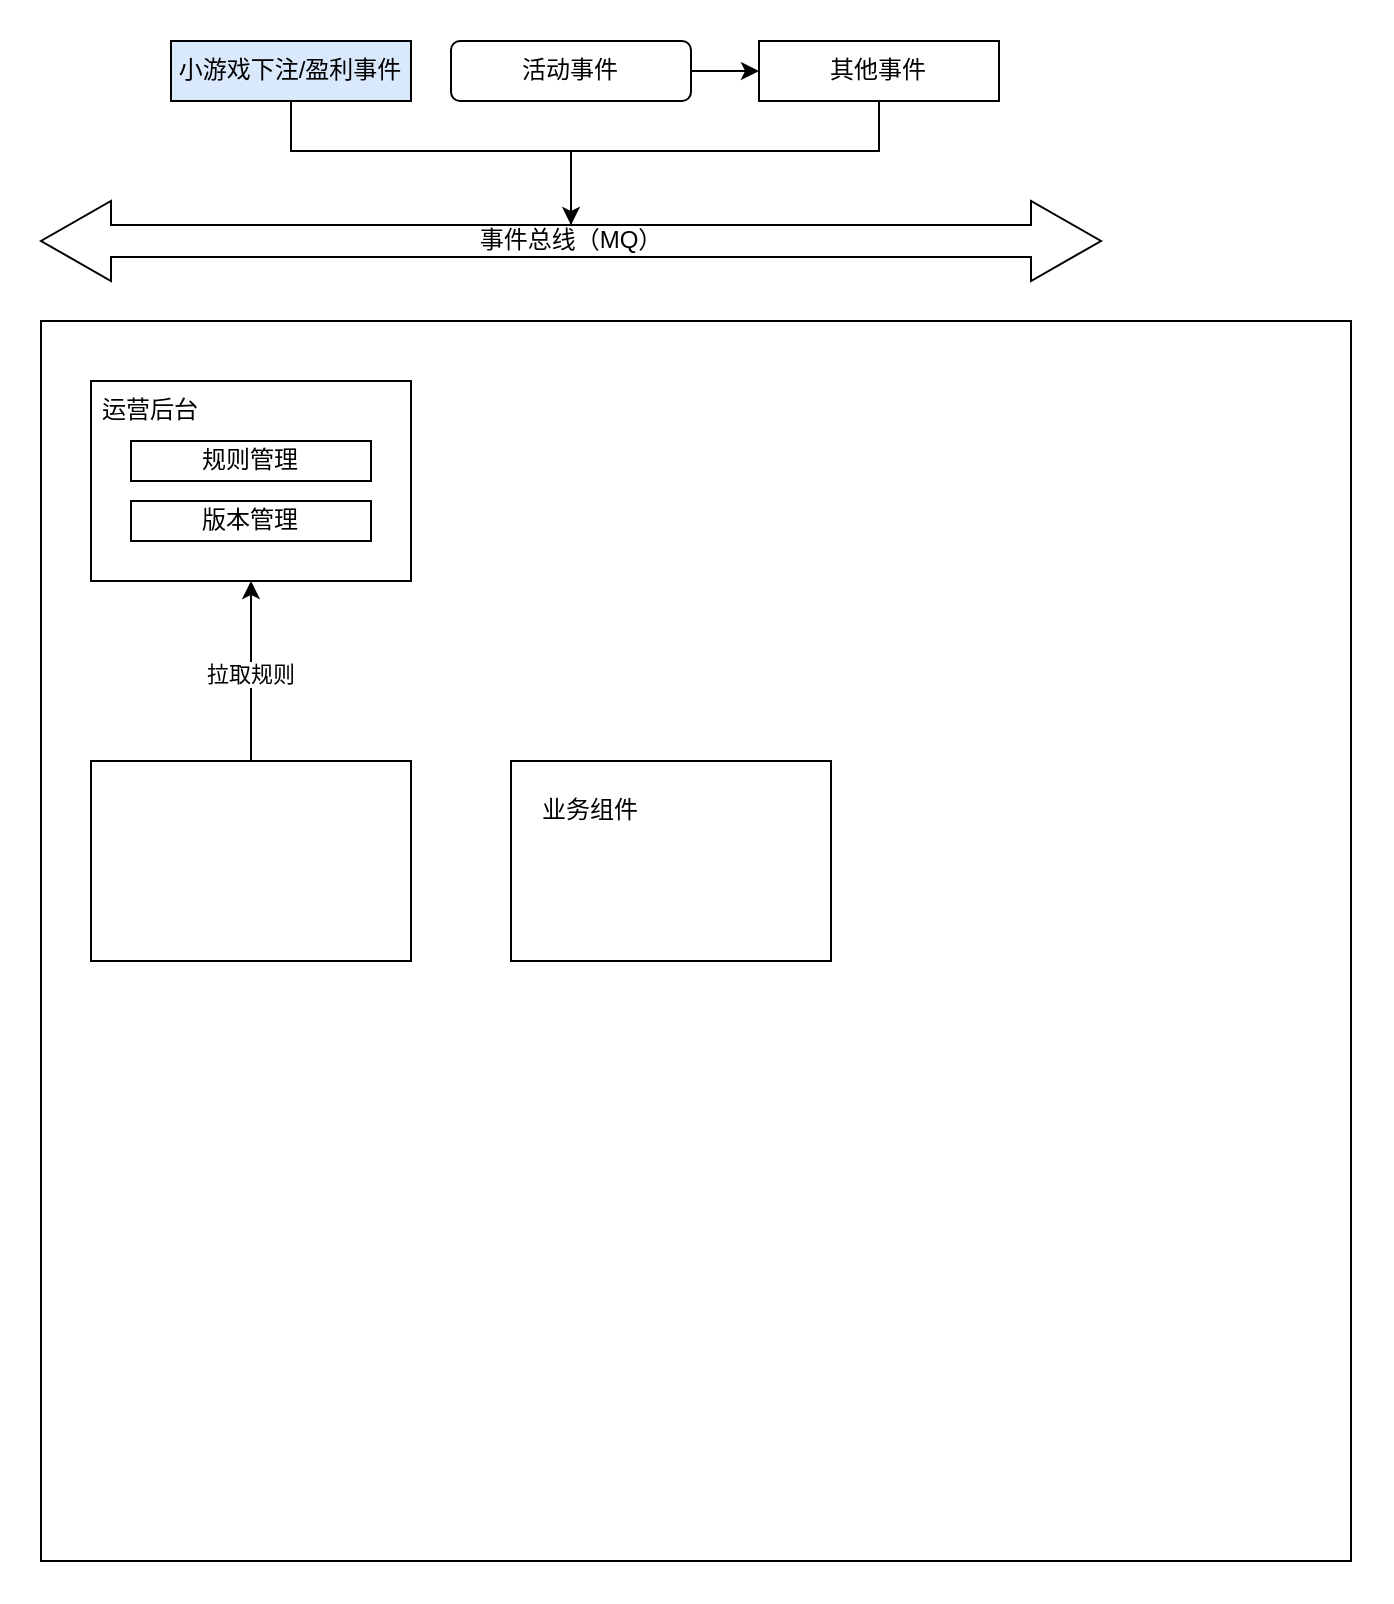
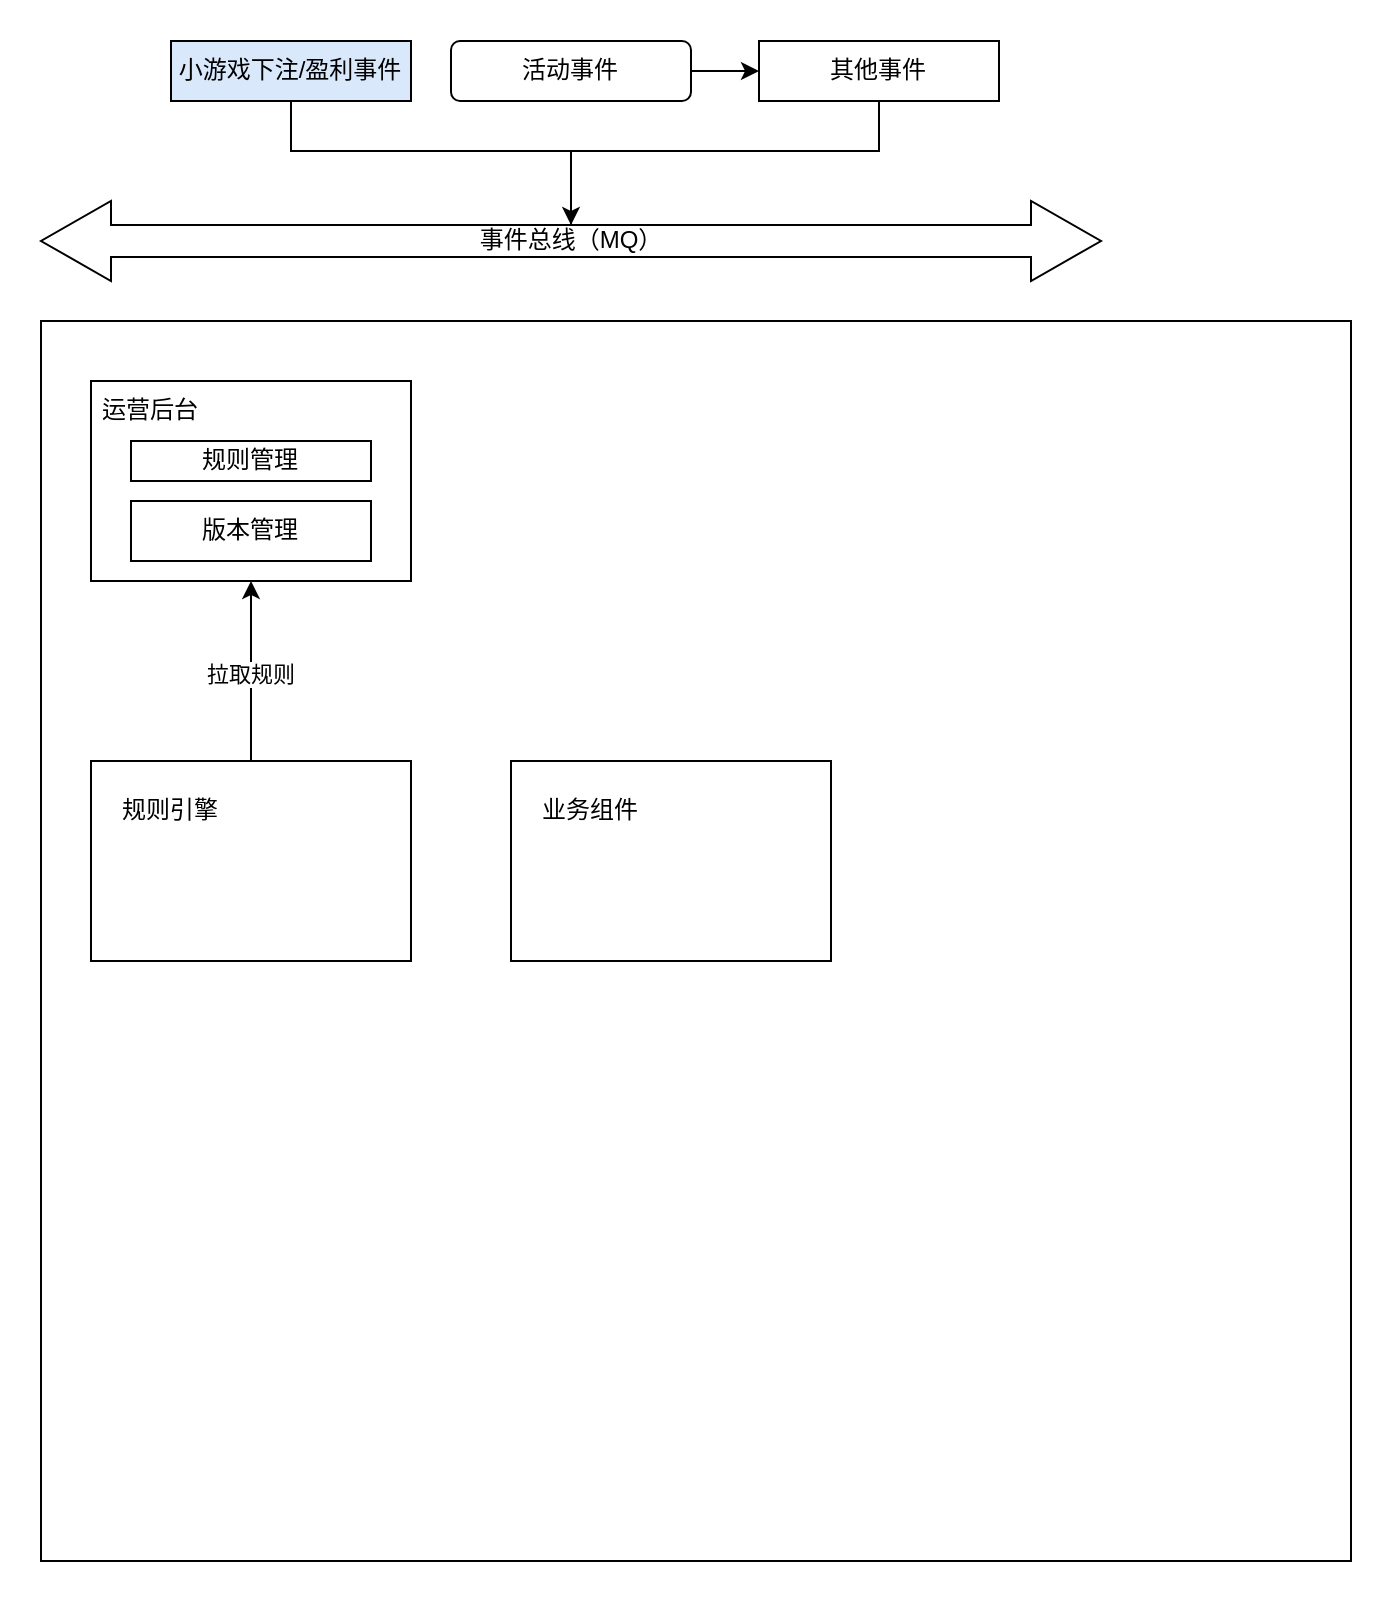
- <mxCell id="12" value="版本管理" style="rounded=0;whiteSpace=wrap;html=1;" vertex="1" parent="1"><mxGeometry x="65" y="250" width="120" height="20" as="geometry" /></mxCell>
+ <mxCell id="12" value="版本管理" style="rounded=0;whiteSpace=wrap;html=1;" vertex="1" parent="1"><mxGeometry x="65" y="250" width="120" height="30" as="geometry" /></mxCell>
+ <mxCell id="17" value="规则引擎" style="text;strokeColor=none;align=center;fillColor=none;html=1;verticalAlign=middle;whiteSpace=wrap;rounded=0;" vertex="1" parent="15"><mxGeometry x="10" y="10" width="60" height="30" as="geometry" /></mxCell>
